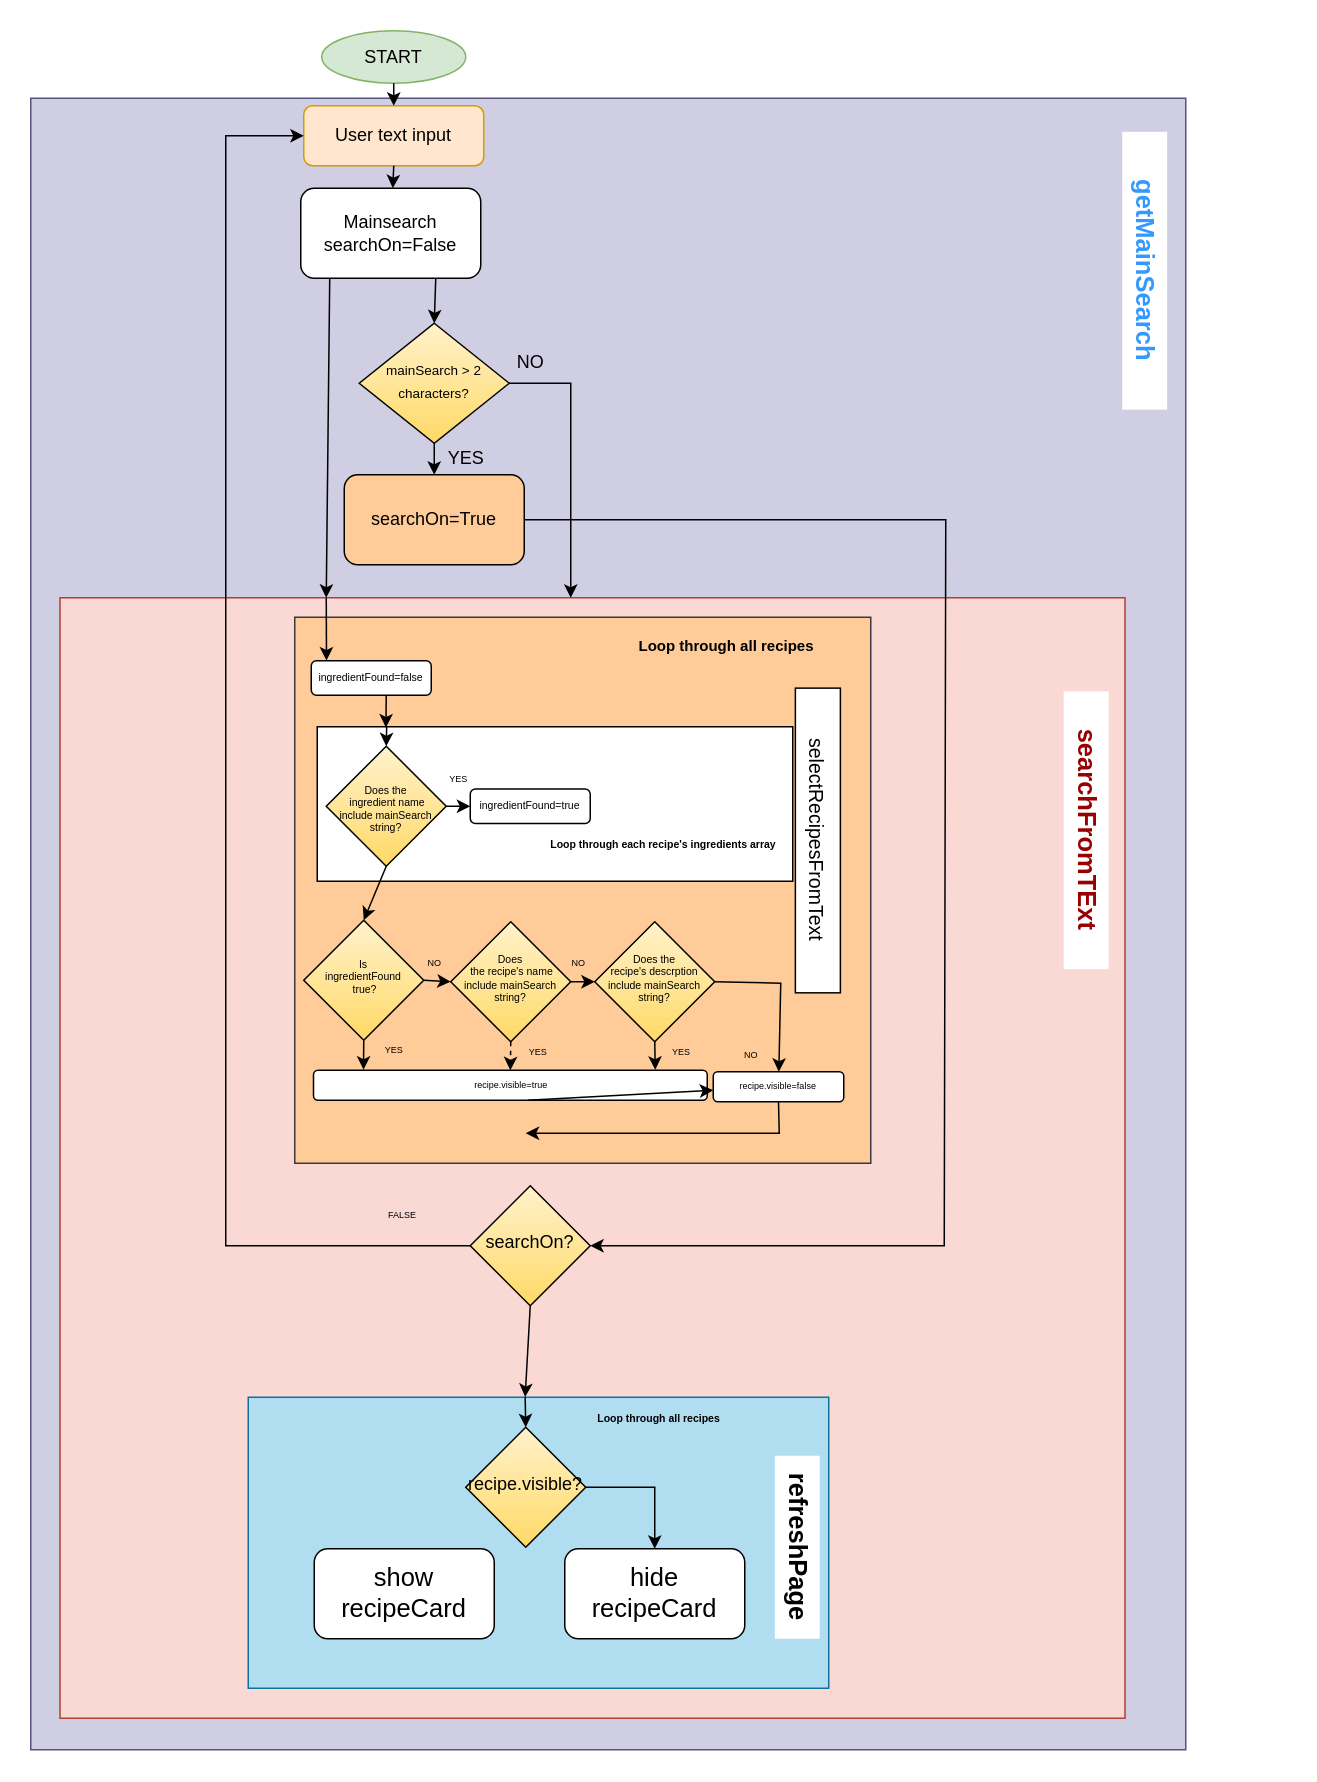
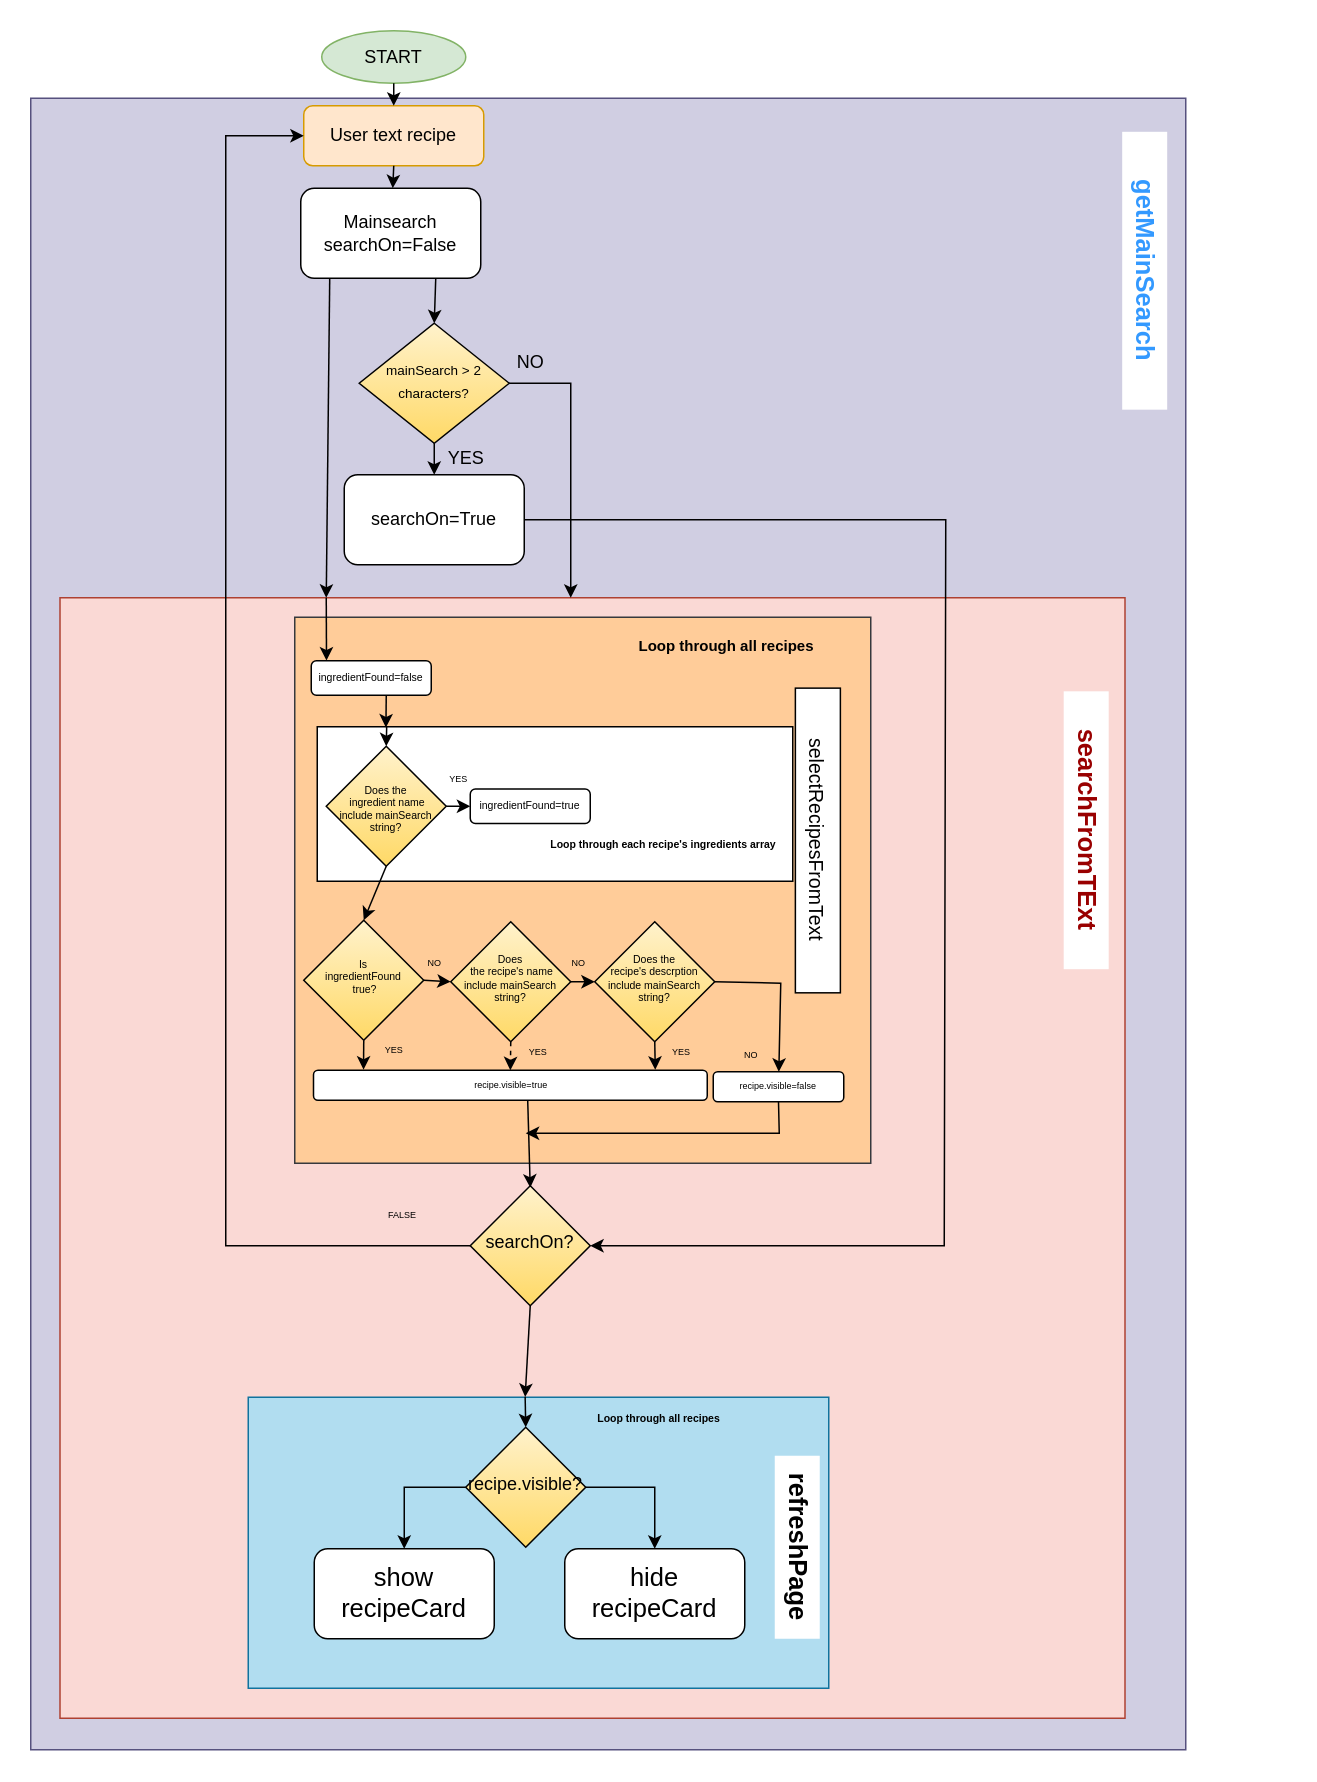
- <mxCell id="4" value="User text input" style="rounded=1;whiteSpace=wrap;html=1;fontSize=12;glass=0;strokeWidth=1;shadow=0;fillColor=#ffe6cc;strokeColor=#d79b00;" parent="1" vertex="1"><mxGeometry x="202" y="70" width="120" height="40" as="geometry" /></mxCell>
+ <mxCell id="4" value="User text recipe" style="rounded=1;whiteSpace=wrap;html=1;fontSize=12;glass=0;strokeWidth=1;shadow=0;fillColor=#ffe6cc;strokeColor=#d79b00;" parent="1" vertex="1"><mxGeometry x="202" y="70" width="120" height="40" as="geometry" /></mxCell>
- <mxCell id="13" value="&lt;div&gt;searchOn=True&lt;br&gt;&lt;/div&gt;" style="rounded=1;whiteSpace=wrap;html=1;fillColor=#ffcc99;" vertex="1" parent="1"><mxGeometry x="229" y="316" width="120" height="60" as="geometry" /></mxCell>
+ <mxCell id="13" value="&lt;div&gt;searchOn=True&lt;br&gt;&lt;/div&gt;" style="rounded=1;whiteSpace=wrap;html=1;" vertex="1" parent="1"><mxGeometry x="229" y="316" width="120" height="60" as="geometry" /></mxCell>
- <mxCell id="49" value="" style="endArrow=classic;html=1;rounded=0;fontSize=17;exitX=0.544;exitY=1.002;exitDx=0;exitDy=0;exitPerimeter=0;" edge="1" parent="1" source="41" target="42"><mxGeometry width="50" height="50" relative="1" as="geometry"><mxPoint x="347.725" y="789.4" as="sourcePoint" /><mxPoint x="349" y="825" as="targetPoint" /></mxGeometry></mxCell>
+ <mxCell id="49" value="" style="endArrow=classic;html=1;rounded=0;fontSize=17;exitX=0.544;exitY=1.002;exitDx=0;exitDy=0;exitPerimeter=0;entryX=0.5;entryY=0.016;entryDx=0;entryDy=0;entryPerimeter=0;" edge="1" parent="1" source="41" target="52"><mxGeometry width="50" height="50" relative="1" as="geometry"><mxPoint x="347.725" y="789.4" as="sourcePoint" /><mxPoint x="349" y="825" as="targetPoint" /></mxGeometry></mxCell>
+ <mxCell id="61" value="" style="endArrow=classic;html=1;rounded=0;fontSize=17;entryX=0.5;entryY=0;entryDx=0;entryDy=0;exitX=0;exitY=0.5;exitDx=0;exitDy=0;" edge="1" parent="1" source="57" target="59"><mxGeometry width="50" height="50" relative="1" as="geometry"><mxPoint x="279" y="1085" as="sourcePoint" /><mxPoint x="329" y="1035" as="targetPoint" /><Array as="points"><mxPoint x="269" y="991" /></Array></mxGeometry></mxCell>
